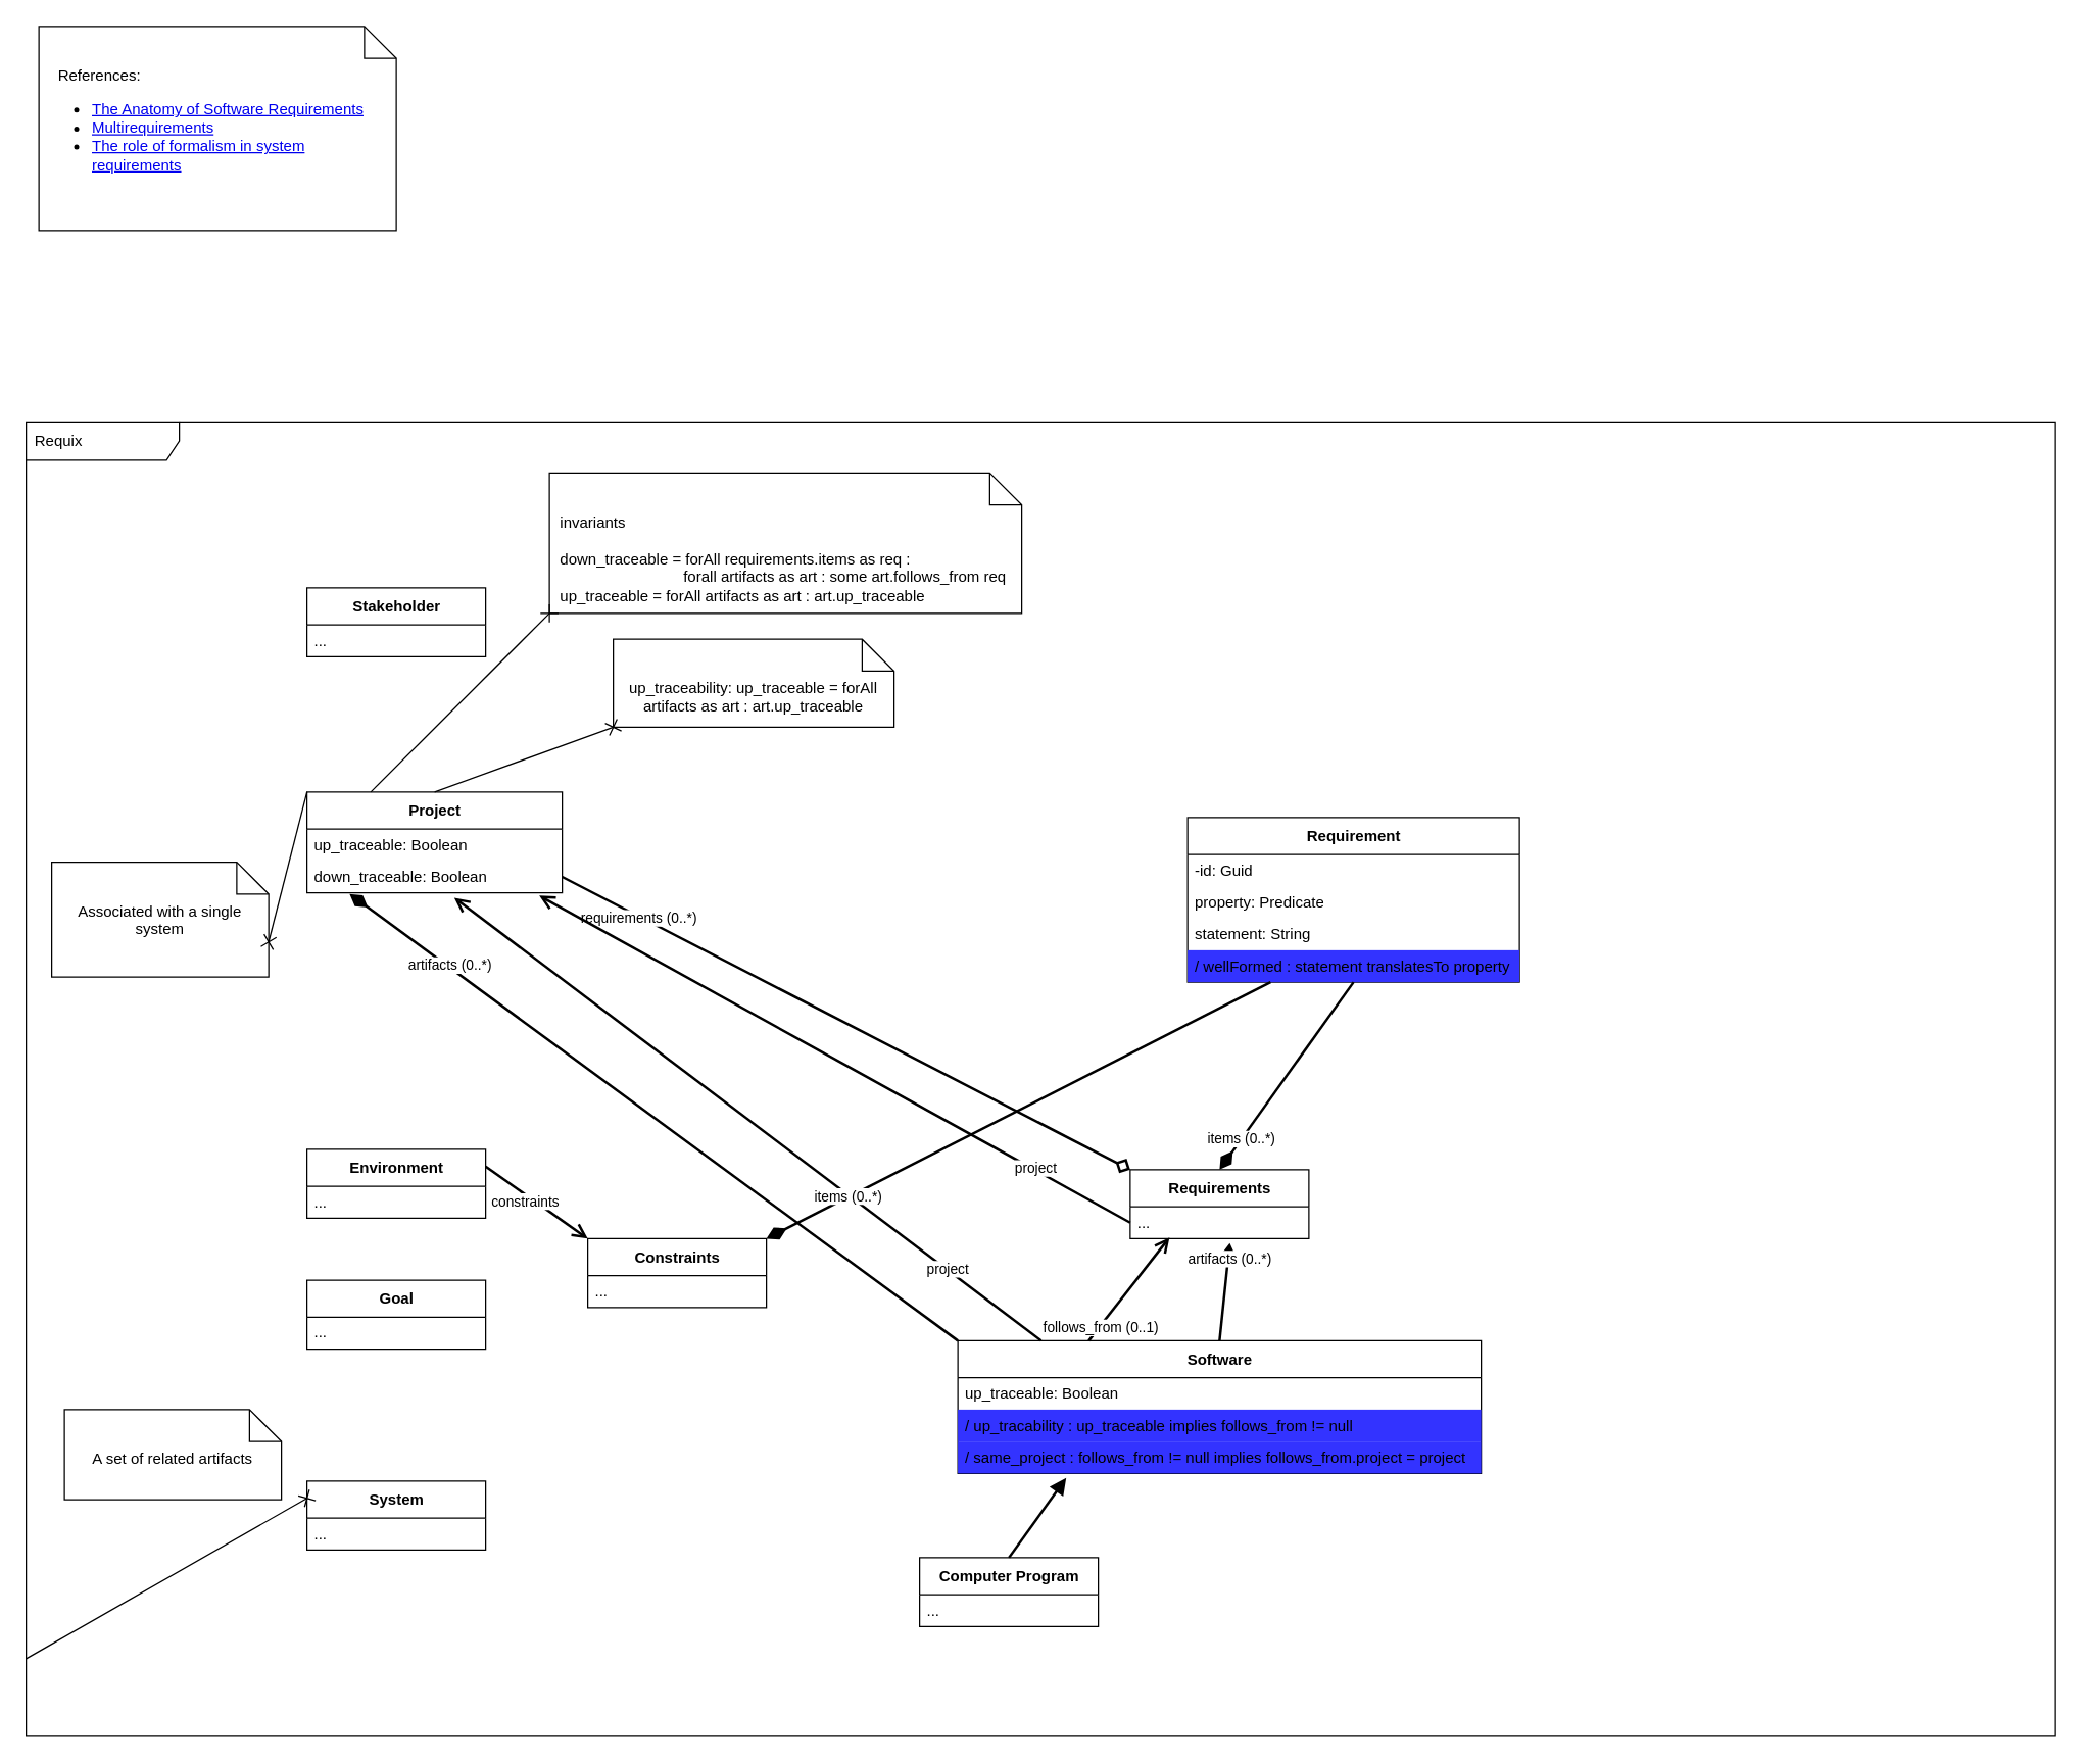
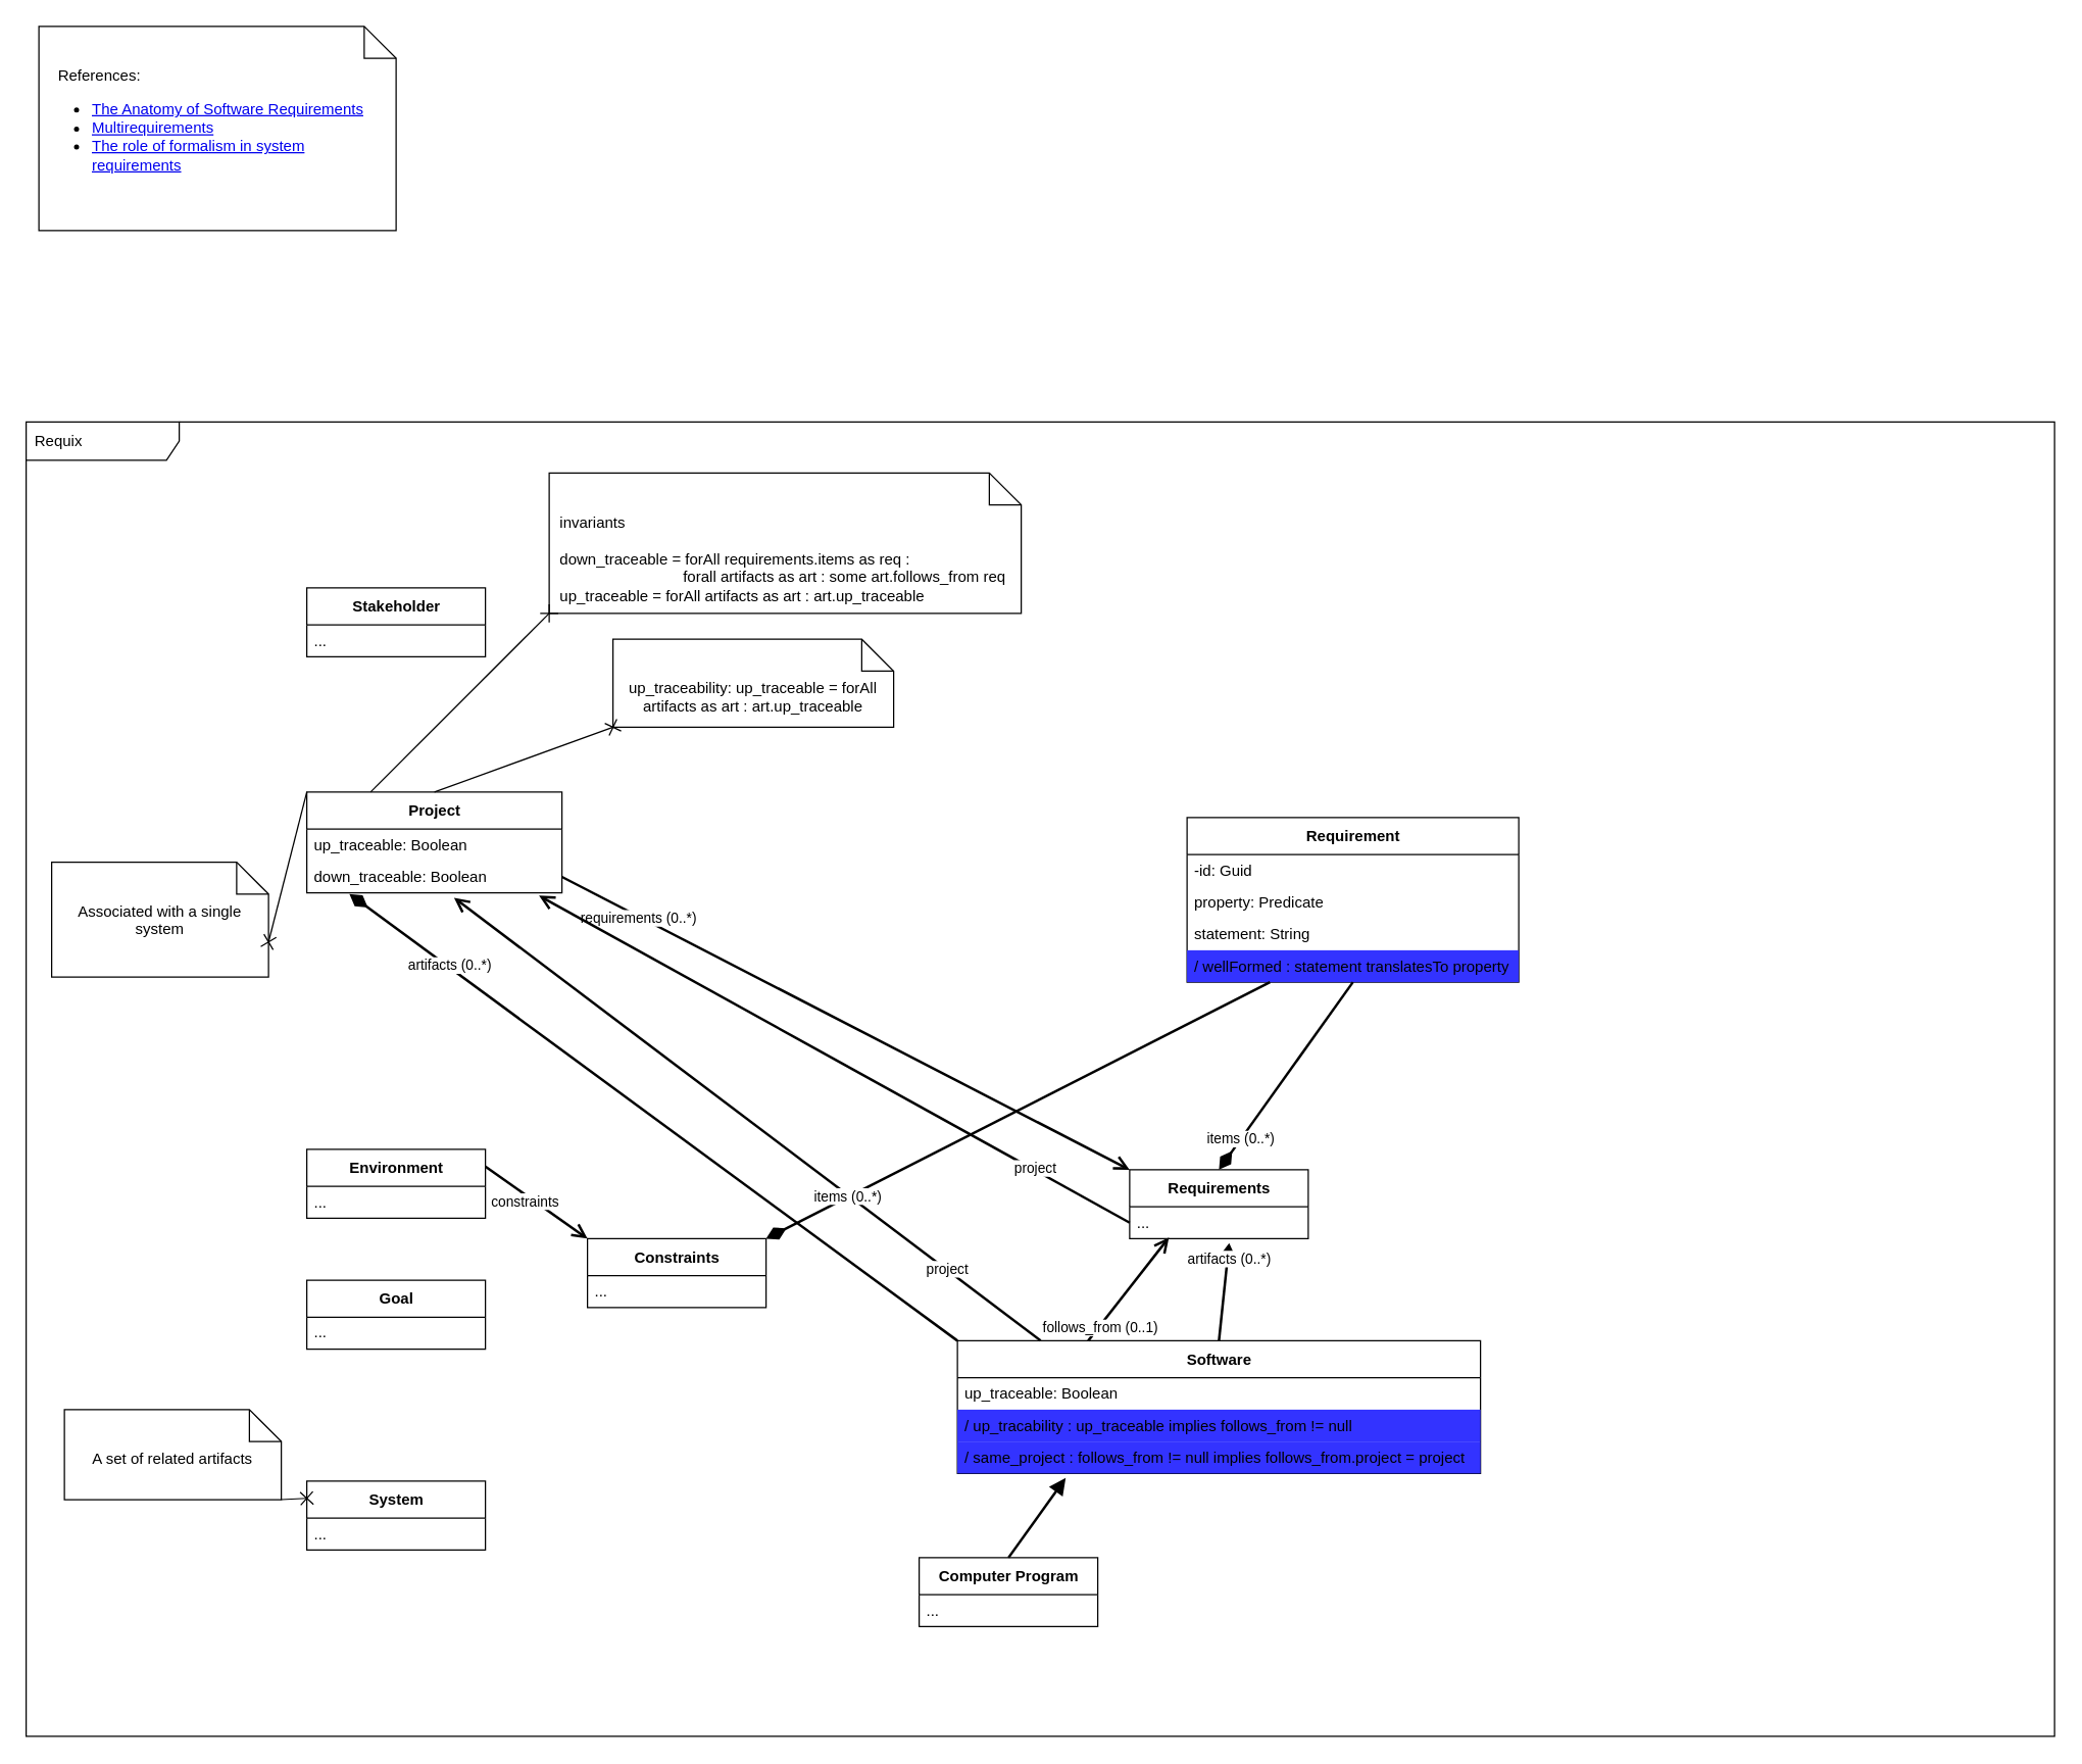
- <mxCell id="21" value="" style="endArrow=diamond;startArrow=none;endFill=0;startFill=0;endSize=8;html=1;verticalAlign=bottom;labelBackgroundColor=none;strokeWidth=2;exitX=1;exitY=0.5;exitDx=0;exitDy=0;entryX=0;entryY=0;entryDx=0;entryDy=0;" edge="1" parent="1" source="10" target="19"><mxGeometry width="160" relative="1" as="geometry"><mxPoint x="650.31" y="725.325" as="sourcePoint" /><mxPoint x="920" y="850" as="targetPoint" /></mxGeometry></mxCell>
+ <mxCell id="21" value="" style="endArrow=open;startArrow=none;endFill=0;startFill=0;endSize=8;html=1;verticalAlign=bottom;labelBackgroundColor=none;strokeWidth=2;exitX=1;exitY=0.5;exitDx=0;exitDy=0;entryX=0;entryY=0;entryDx=0;entryDy=0;" edge="1" parent="1" source="10" target="19"><mxGeometry width="160" relative="1" as="geometry"><mxPoint x="650.31" y="725.325" as="sourcePoint" /><mxPoint x="920" y="850" as="targetPoint" /></mxGeometry></mxCell>
- <mxCell id="37" value="" style="endArrow=none;startArrow=sysMLx;endFill=0;startFill=0;html=1;verticalAlign=bottom;labelBackgroundColor=none;strokeWidth=1;startSize=8;exitX=0;exitY=0.25;exitDx=0;exitDy=0;" edge="1" parent="1" source="15" target="2"><mxGeometry width="160" relative="1" as="geometry"><mxPoint x="940" y="691.5" as="sourcePoint" /><mxPoint x="890" y="647.75" as="targetPoint" /></mxGeometry></mxCell>
+ <mxCell id="37" value="" style="endArrow=none;startArrow=sysMLx;endFill=0;startFill=0;html=1;verticalAlign=bottom;labelBackgroundColor=none;strokeWidth=1;startSize=8;exitX=0;exitY=0.25;exitDx=0;exitDy=0;entryX=1;entryY=1;entryDx=0;entryDy=0;entryPerimeter=0;" edge="1" parent="1" source="15" target="36"><mxGeometry width="160" relative="1" as="geometry"><mxPoint x="940" y="691.5" as="sourcePoint" /><mxPoint x="890" y="647.75" as="targetPoint" /></mxGeometry></mxCell>
